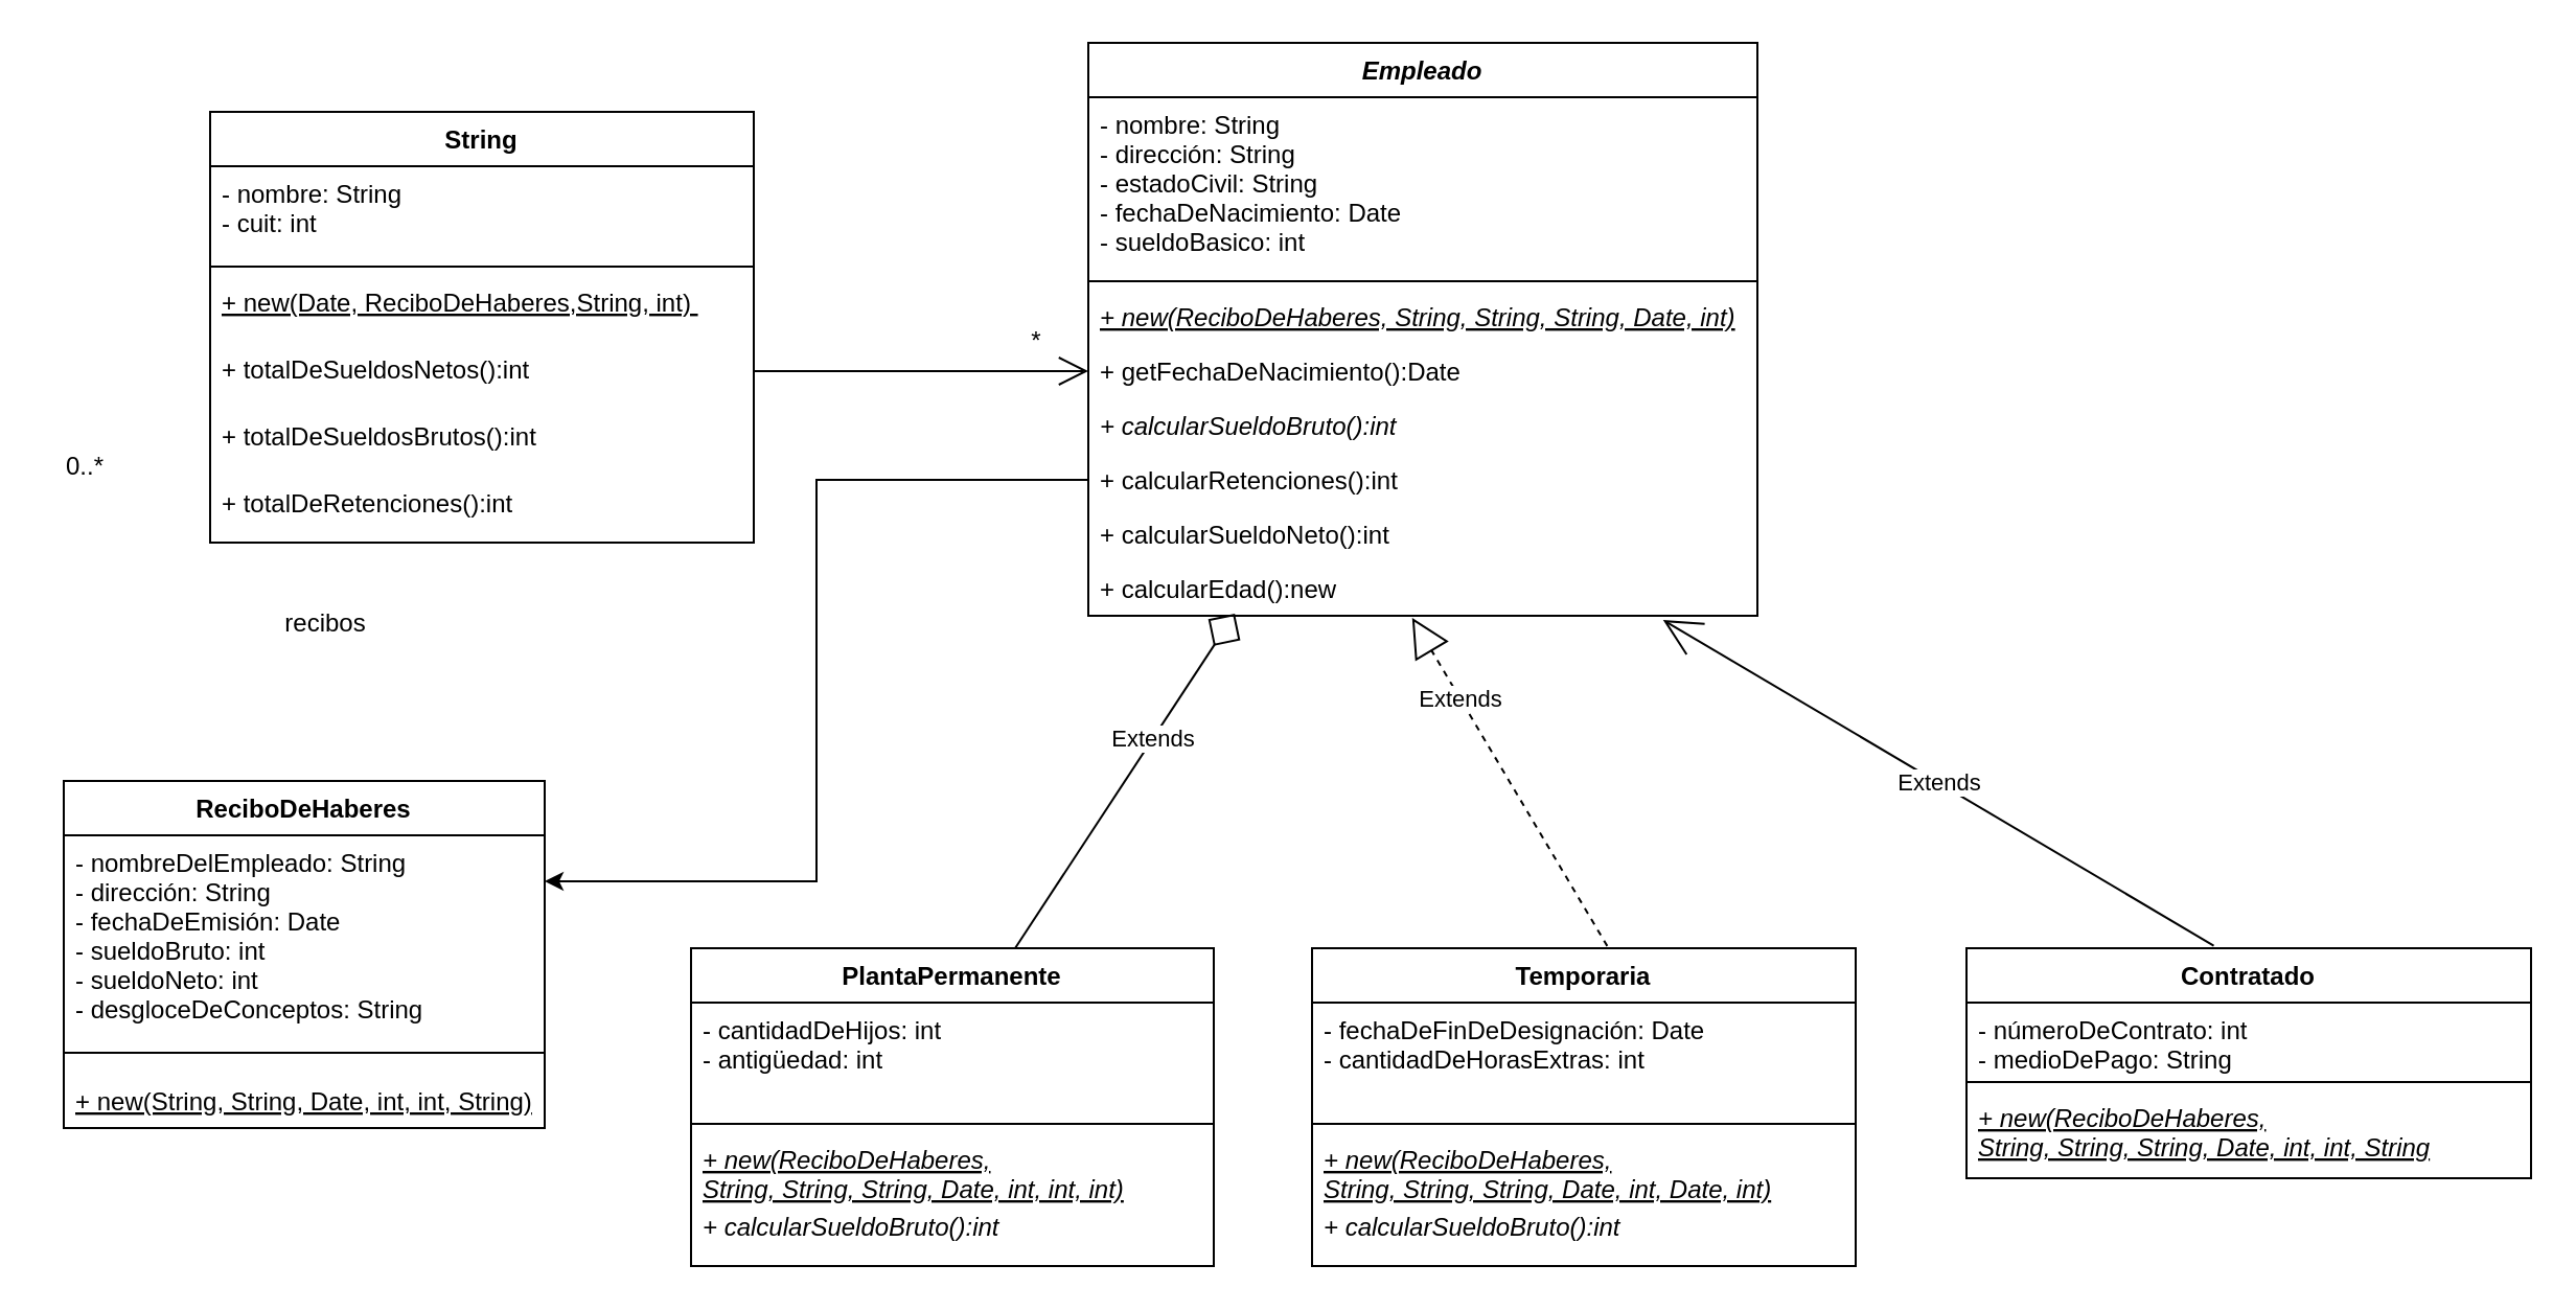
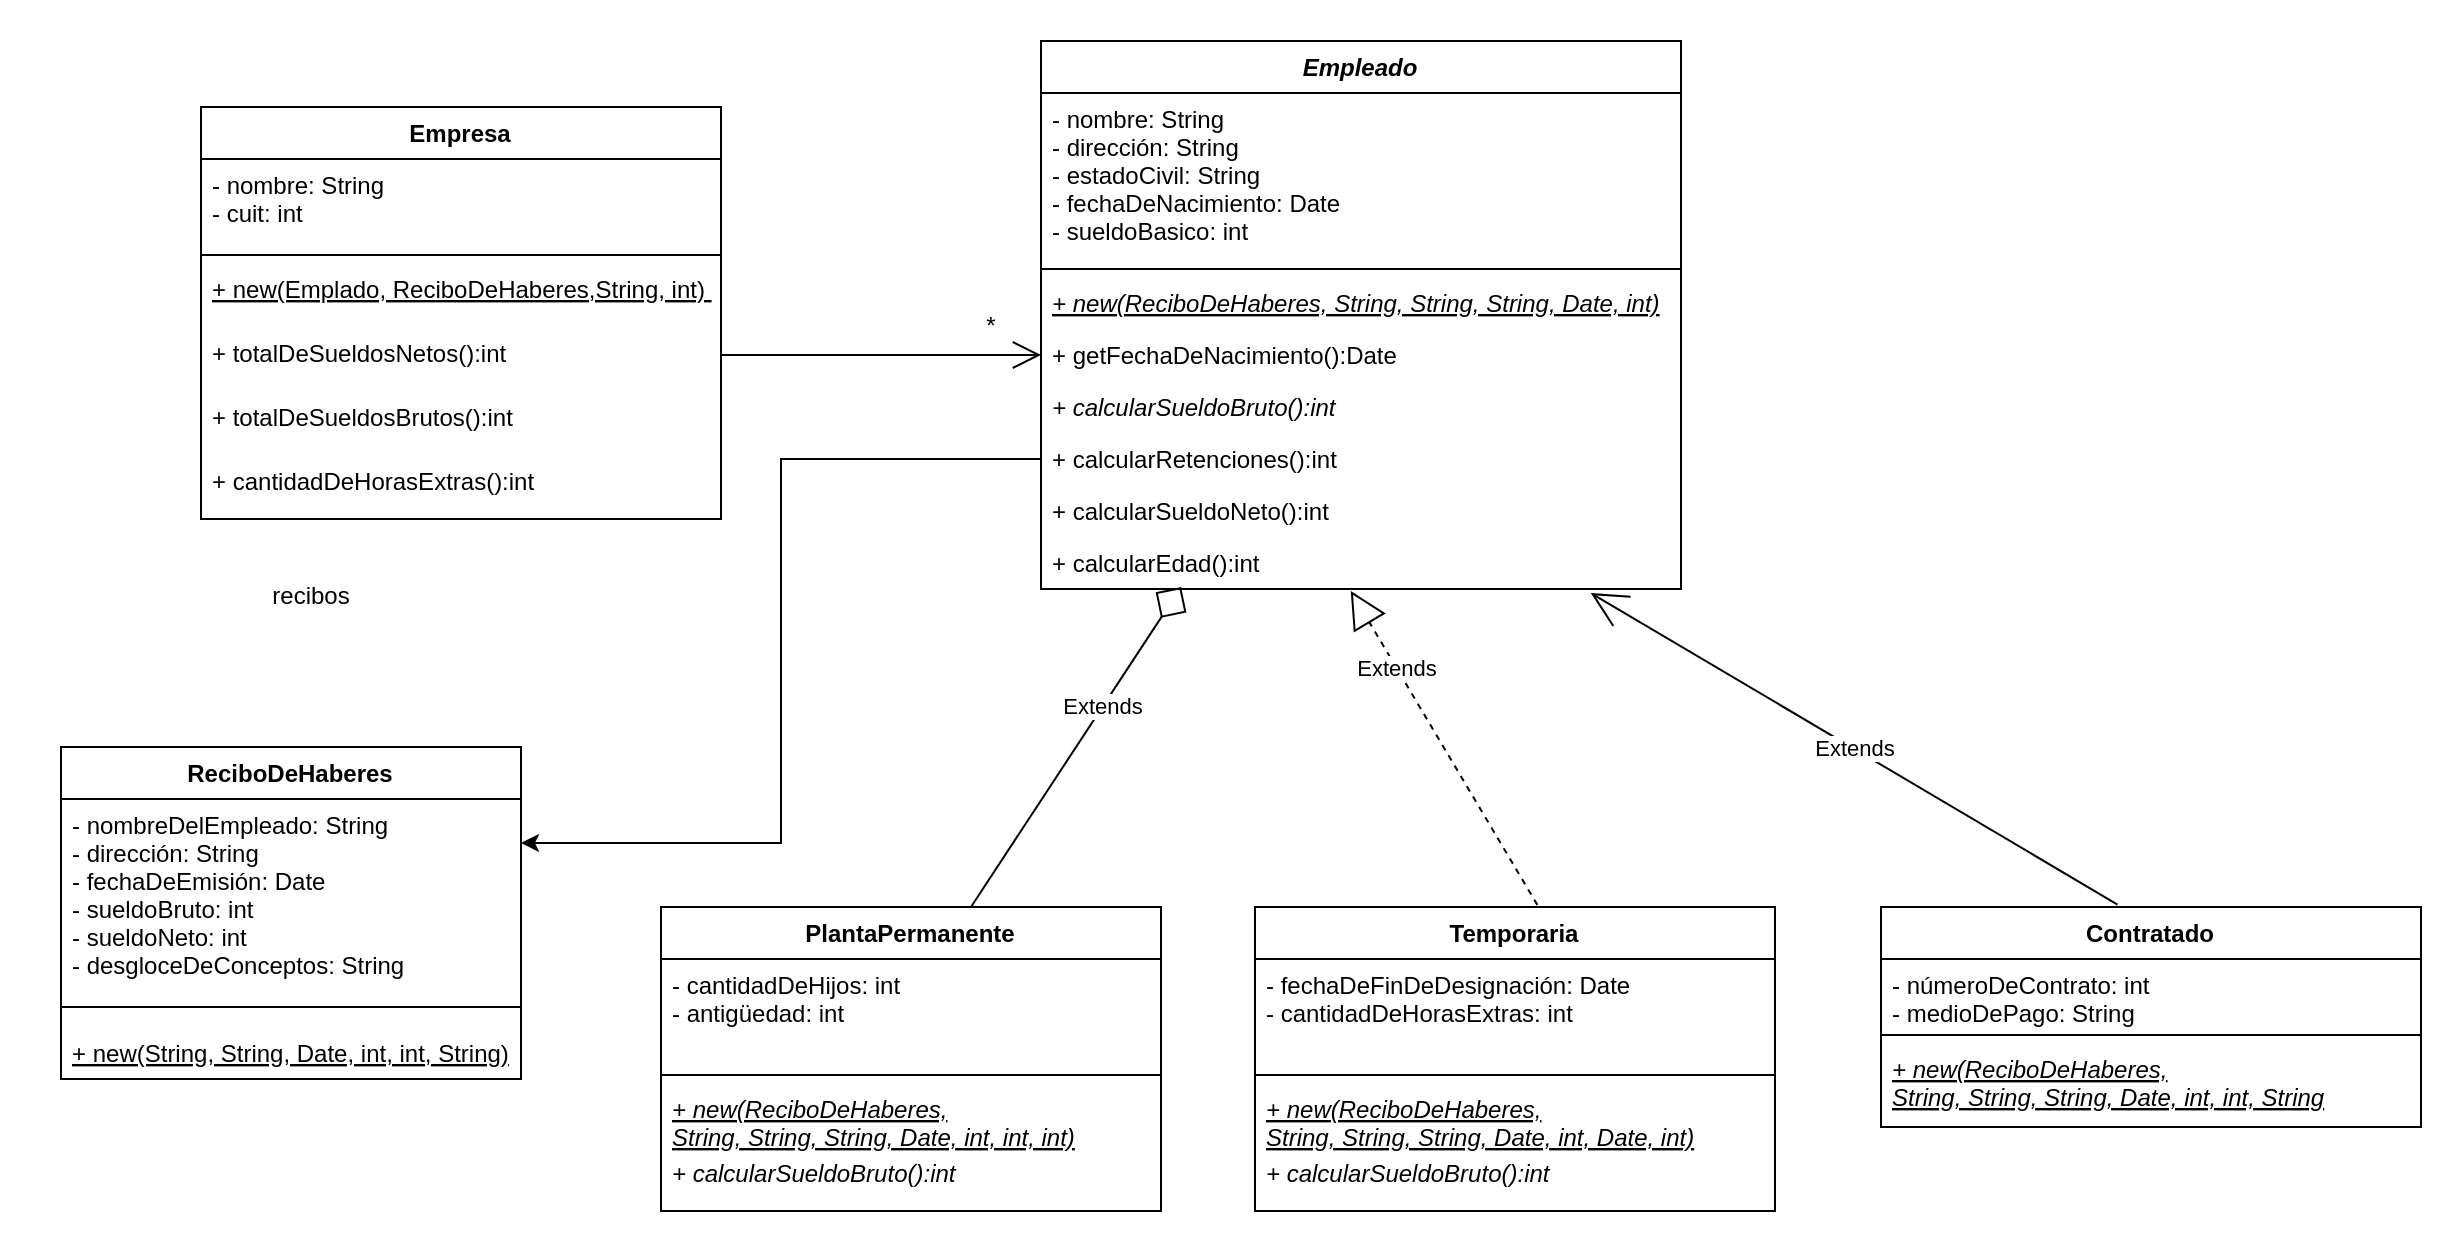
- <mxCell id="2" value="String" style="swimlane;fontStyle=1;align=center;verticalAlign=top;childLayout=stackLayout;horizontal=1;startSize=26;horizontalStack=0;resizeParent=1;resizeParentMax=0;resizeLast=0;collapsible=1;marginBottom=0;" parent="1" vertex="1"><mxGeometry x="100" y="53" width="260" height="206" as="geometry" /></mxCell>
+ <mxCell id="2" value="Empresa" style="swimlane;fontStyle=1;align=center;verticalAlign=top;childLayout=stackLayout;horizontal=1;startSize=26;horizontalStack=0;resizeParent=1;resizeParentMax=0;resizeLast=0;collapsible=1;marginBottom=0;" parent="1" vertex="1"><mxGeometry x="100" y="53" width="260" height="206" as="geometry" /></mxCell>
- <mxCell id="5" value="+ new(Date, ReciboDeHaberes,String, int) &#10;   &#10;" style="text;strokeColor=none;fillColor=none;align=left;verticalAlign=top;spacingLeft=4;spacingRight=4;overflow=hidden;rotatable=0;points=[[0,0.5],[1,0.5]];portConstraint=eastwest;fontStyle=4" parent="2" vertex="1"><mxGeometry y="78" width="260" height="32" as="geometry" /></mxCell>
+ <mxCell id="5" value="+ new(Emplado, ReciboDeHaberes,String, int) &#10;   &#10;" style="text;strokeColor=none;fillColor=none;align=left;verticalAlign=top;spacingLeft=4;spacingRight=4;overflow=hidden;rotatable=0;points=[[0,0.5],[1,0.5]];portConstraint=eastwest;fontStyle=4" parent="2" vertex="1"><mxGeometry y="78" width="260" height="32" as="geometry" /></mxCell>
- <mxCell id="37" value="0..*" style="text;html=1;align=center;verticalAlign=middle;resizable=0;points=[];autosize=1;strokeColor=none;fillColor=none;" parent="1" vertex="1"><mxGeometry x="20" y="208" width="40" height="30" as="geometry" /></mxCell>
- <mxCell id="8" value="+ totalDeRetenciones():int&#10;" style="text;strokeColor=none;fillColor=none;align=left;verticalAlign=top;spacingLeft=4;spacingRight=4;overflow=hidden;rotatable=0;points=[[0,0.5],[1,0.5]];portConstraint=eastwest;fontStyle=0" parent="2" vertex="1"><mxGeometry y="174" width="260" height="32" as="geometry" /></mxCell>
+ <mxCell id="8" value="+ cantidadDeHorasExtras():int&#10;" style="text;strokeColor=none;fillColor=none;align=left;verticalAlign=top;spacingLeft=4;spacingRight=4;overflow=hidden;rotatable=0;points=[[0,0.5],[1,0.5]];portConstraint=eastwest;fontStyle=0" parent="2" vertex="1"><mxGeometry y="174" width="260" height="32" as="geometry" /></mxCell>
- <mxCell id="30" value="+ calcularEdad():new" style="text;strokeColor=none;fillColor=none;align=left;verticalAlign=top;spacingLeft=4;spacingRight=4;overflow=hidden;rotatable=0;points=[[0,0.5],[1,0.5]];portConstraint=eastwest;fontStyle=0" vertex="1" parent="22"><mxGeometry y="248" width="320" height="26" as="geometry" /></mxCell>
+ <mxCell id="30" value="+ calcularEdad():int" style="text;strokeColor=none;fillColor=none;align=left;verticalAlign=top;spacingLeft=4;spacingRight=4;overflow=hidden;rotatable=0;points=[[0,0.5],[1,0.5]];portConstraint=eastwest;fontStyle=0" vertex="1" parent="22"><mxGeometry y="248" width="320" height="26" as="geometry" /></mxCell>
